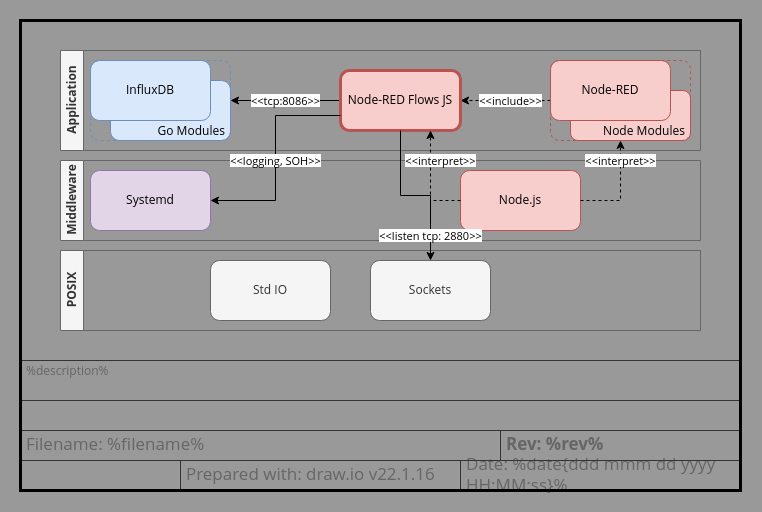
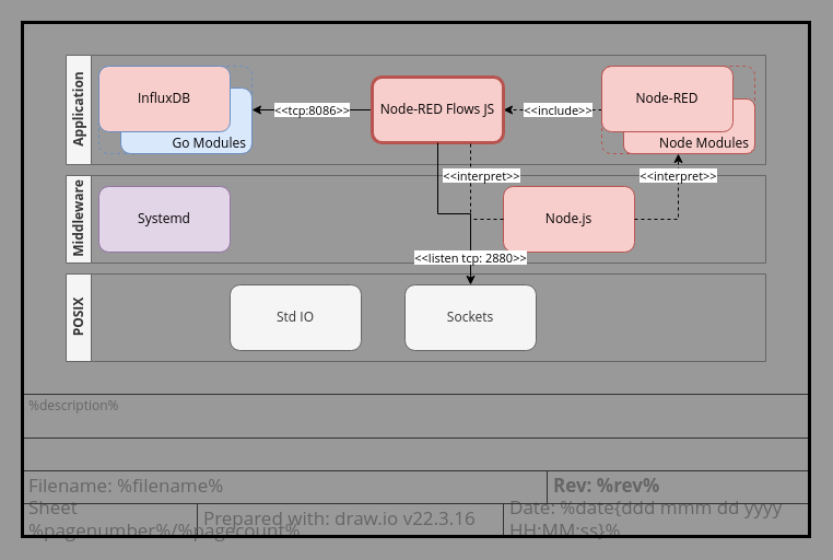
- <mxCell id="17" value="InfluxDB" style="rounded=1;whiteSpace=wrap;html=1;fontFamily=Open Sans;fillColor=#dae8fc;strokeColor=#6c8ebf;" parent="14" vertex="1"><mxGeometry x="30" y="10" width="120" height="60" as="geometry" /></mxCell>
+ <mxCell id="17" value="InfluxDB" style="rounded=1;whiteSpace=wrap;html=1;fontFamily=Open Sans;fillColor=#f8cecc;strokeColor=#6c8ebf;" parent="14" vertex="1"><mxGeometry x="30" y="10" width="120" height="60" as="geometry" /></mxCell>
- <mxCell id="29" value="&amp;lt;&amp;lt;interpret&amp;gt;&amp;gt;" style="edgeStyle=orthogonalEdgeStyle;rounded=0;orthogonalLoop=1;jettySize=auto;html=1;entryX=0.75;entryY=1;entryDx=0;entryDy=0;fontFamily=Open Sans;dashed=1;exitX=0;exitY=0.5;exitDx=0;exitDy=0;" edge="1" parent="10" source="26" target="21"><mxGeometry x="0.4" y="-10" relative="1" as="geometry"><mxPoint as="offset" /></mxGeometry></mxCell>
+ <mxCell id="29" value="&amp;lt;&amp;lt;interpret&amp;gt;&amp;gt;" style="edgeStyle=orthogonalEdgeStyle;rounded=0;orthogonalLoop=1;jettySize=auto;html=1;entryX=0.75;entryY=1;entryDx=0;entryDy=0;fontFamily=Open Sans;dashed=1;exitX=0;exitY=0.5;exitDx=0;exitDy=0;endArrow=none;" edge="1" parent="10" source="26" target="21"><mxGeometry x="0.4" y="-10" relative="1" as="geometry"><mxPoint as="offset" /></mxGeometry></mxCell>
- <mxCell id="28" value="&amp;lt;&amp;lt;logging, SOH&amp;gt;&amp;gt;" style="edgeStyle=orthogonalEdgeStyle;rounded=0;orthogonalLoop=1;jettySize=auto;html=1;exitX=0;exitY=0.75;exitDx=0;exitDy=0;fontFamily=Open Sans;entryX=1;entryY=0.5;entryDx=0;entryDy=0;" edge="1" parent="10" source="21" target="25"><mxGeometry x="0.023" relative="1" as="geometry"><mxPoint as="offset" /></mxGeometry></mxCell>
- <mxCell id="2" value="Prepared with: draw.io v22.1.16" style="strokeWidth=1;shadow=0;dashed=0;align=center;html=1;shape=mxgraph.mockup.text.textBox;fontColor=#666666;align=left;fontSize=17;spacingLeft=4;spacingTop=-3;whiteSpace=wrap;strokeColor=#333333;mainText=;fillColor=none;fontFamily=Open Sans;movable=1;resizable=1;rotatable=1;deletable=1;editable=1;locked=0;connectable=1;" parent="1" vertex="1"><mxGeometry x="180" y="460" width="280" height="30" as="geometry" /></mxCell>
+ <mxCell id="2" value="Prepared with: draw.io v22.3.16" style="strokeWidth=1;shadow=0;dashed=0;align=center;html=1;shape=mxgraph.mockup.text.textBox;fontColor=#666666;align=left;fontSize=17;spacingLeft=4;spacingTop=-3;whiteSpace=wrap;strokeColor=#333333;mainText=;fillColor=none;fontFamily=Open Sans;movable=1;resizable=1;rotatable=1;deletable=1;editable=1;locked=0;connectable=1;" parent="1" vertex="1"><mxGeometry x="180" y="460" width="280" height="30" as="geometry" /></mxCell>
+ <mxCell id="3" value="&lt;div align=&quot;left&quot;&gt;Sheet %pagenumber%/%pagecount%&lt;/div&gt;" style="strokeWidth=1;shadow=0;dashed=0;align=left;html=1;shape=mxgraph.mockup.text.textBox;fontColor=#666666;align=left;fontSize=17;spacingLeft=4;spacingTop=-3;whiteSpace=wrap;strokeColor=#333333;mainText=;fillColor=none;fontFamily=Open Sans;movable=1;resizable=1;rotatable=1;deletable=1;editable=1;locked=0;connectable=1;" parent="1" vertex="1"><mxGeometry x="20" y="460" width="160" height="30" as="geometry" /></mxCell>
